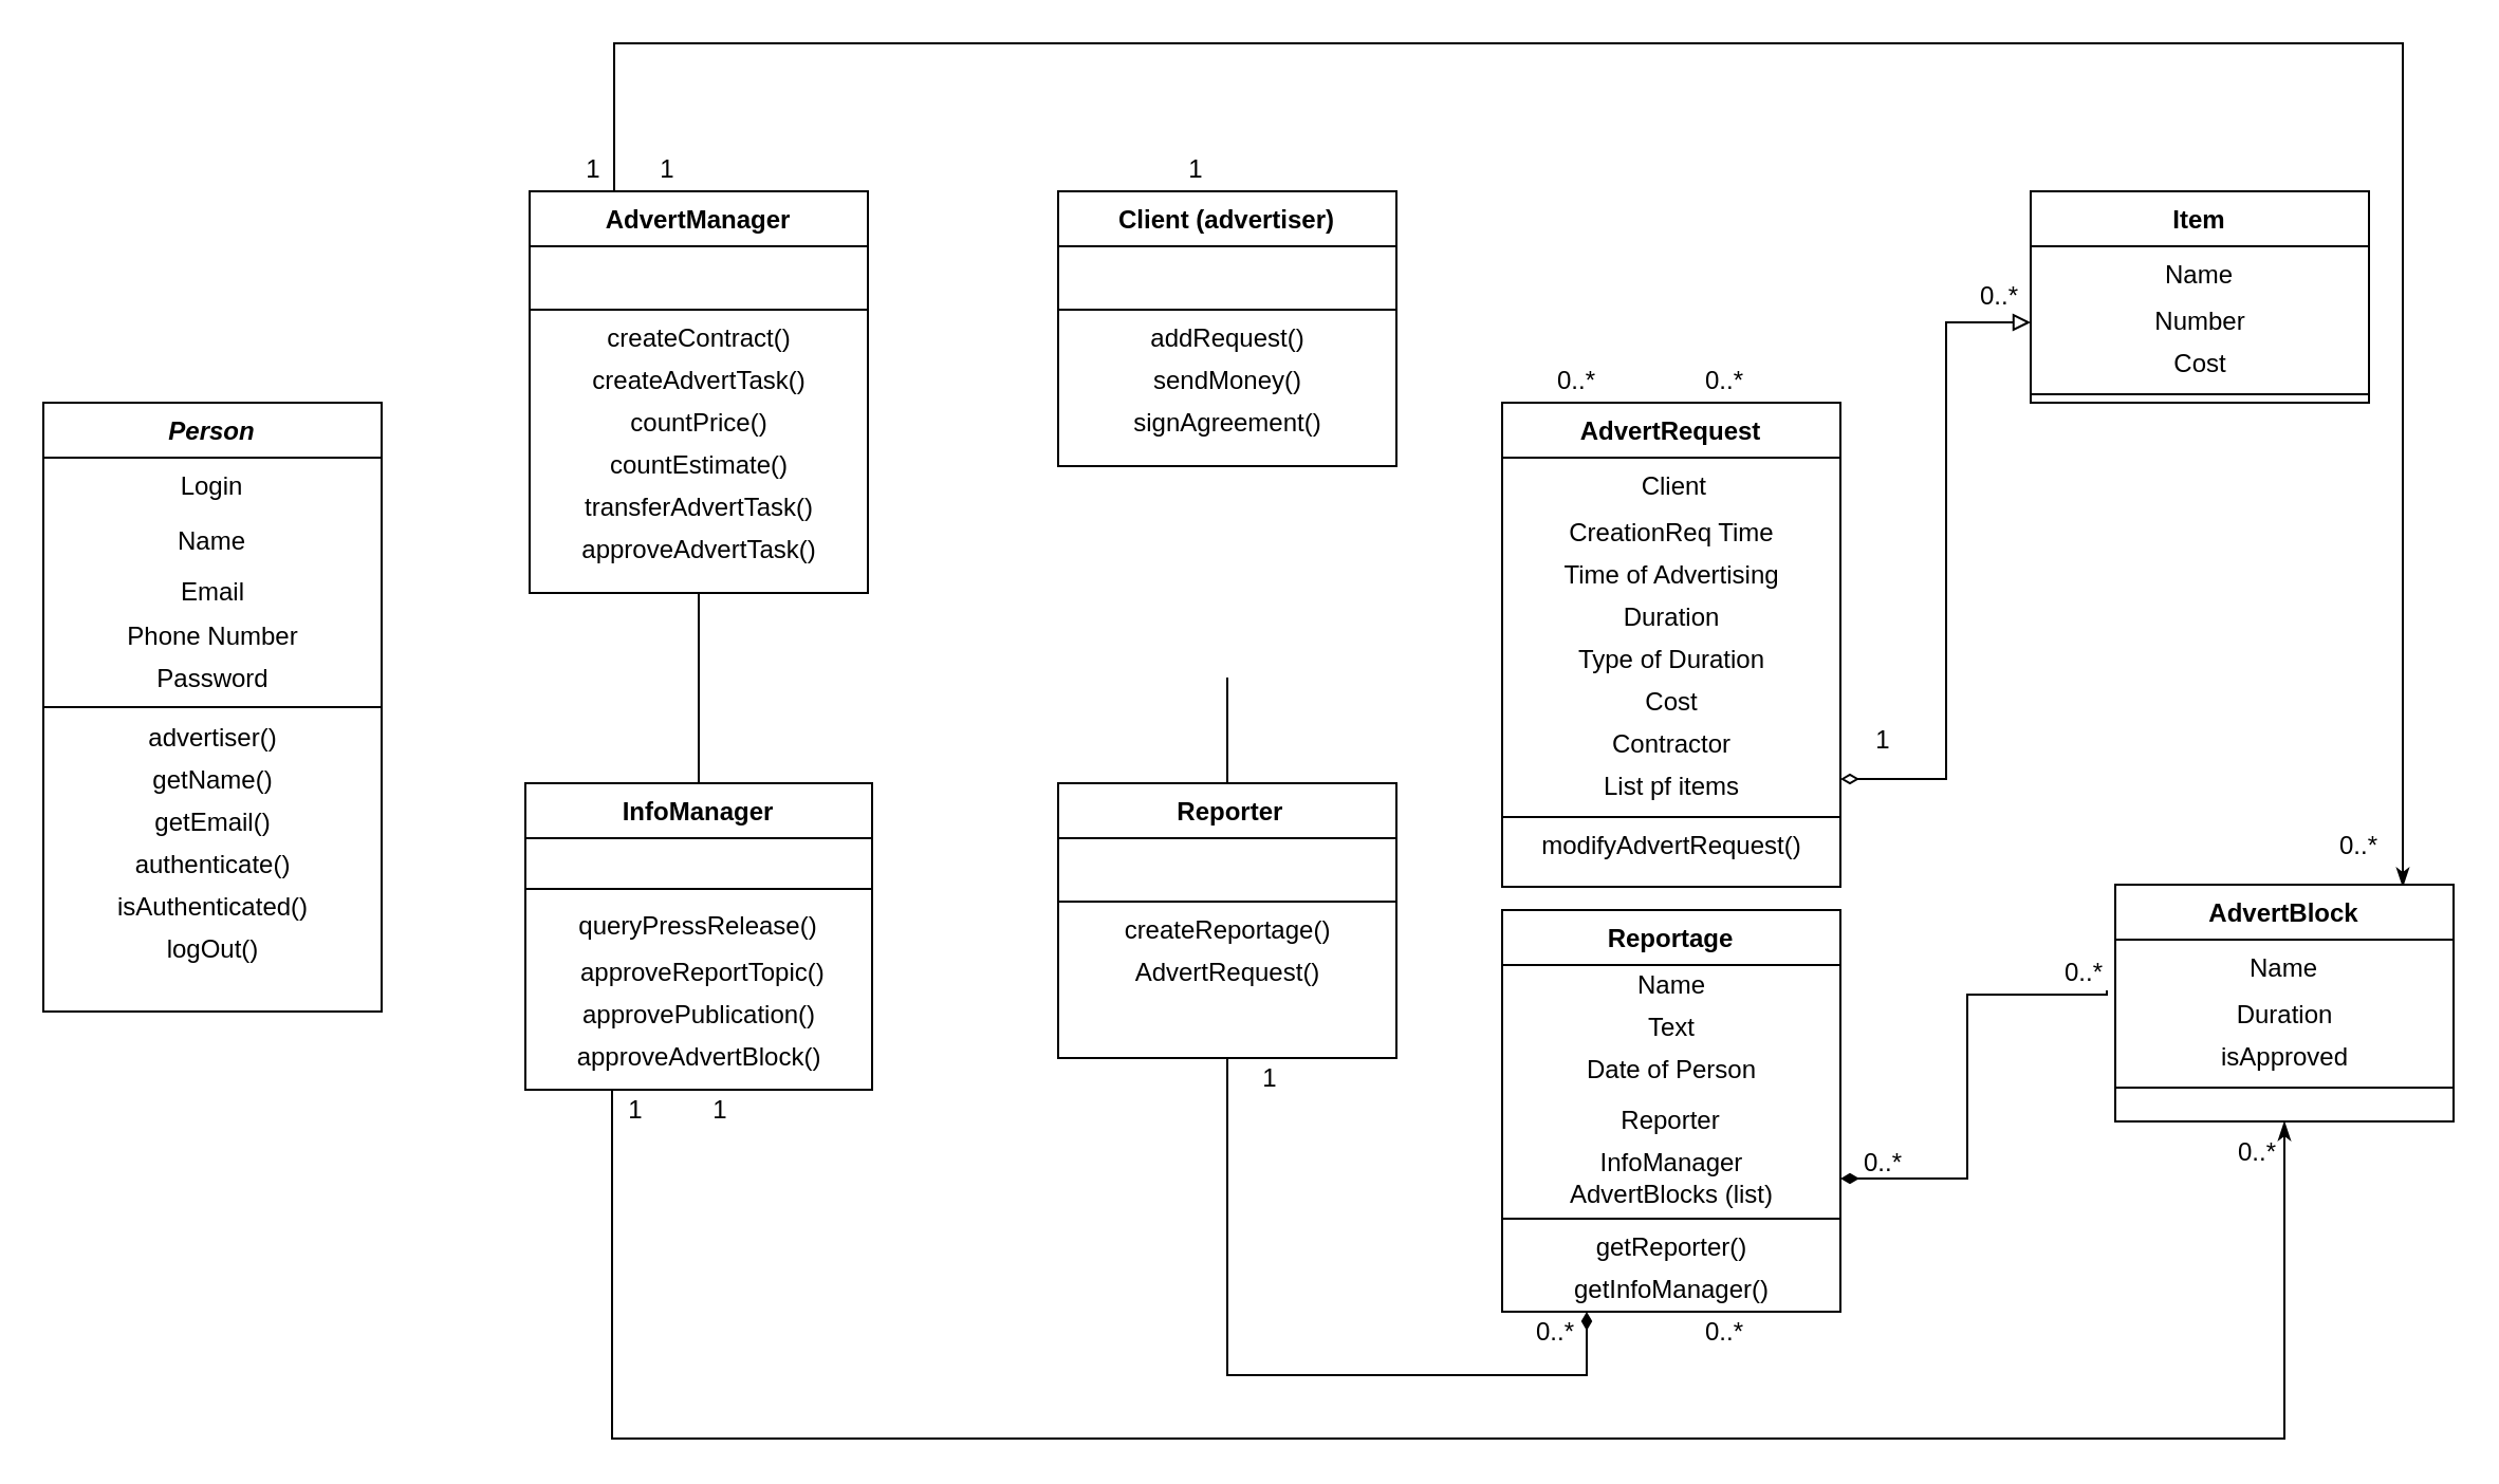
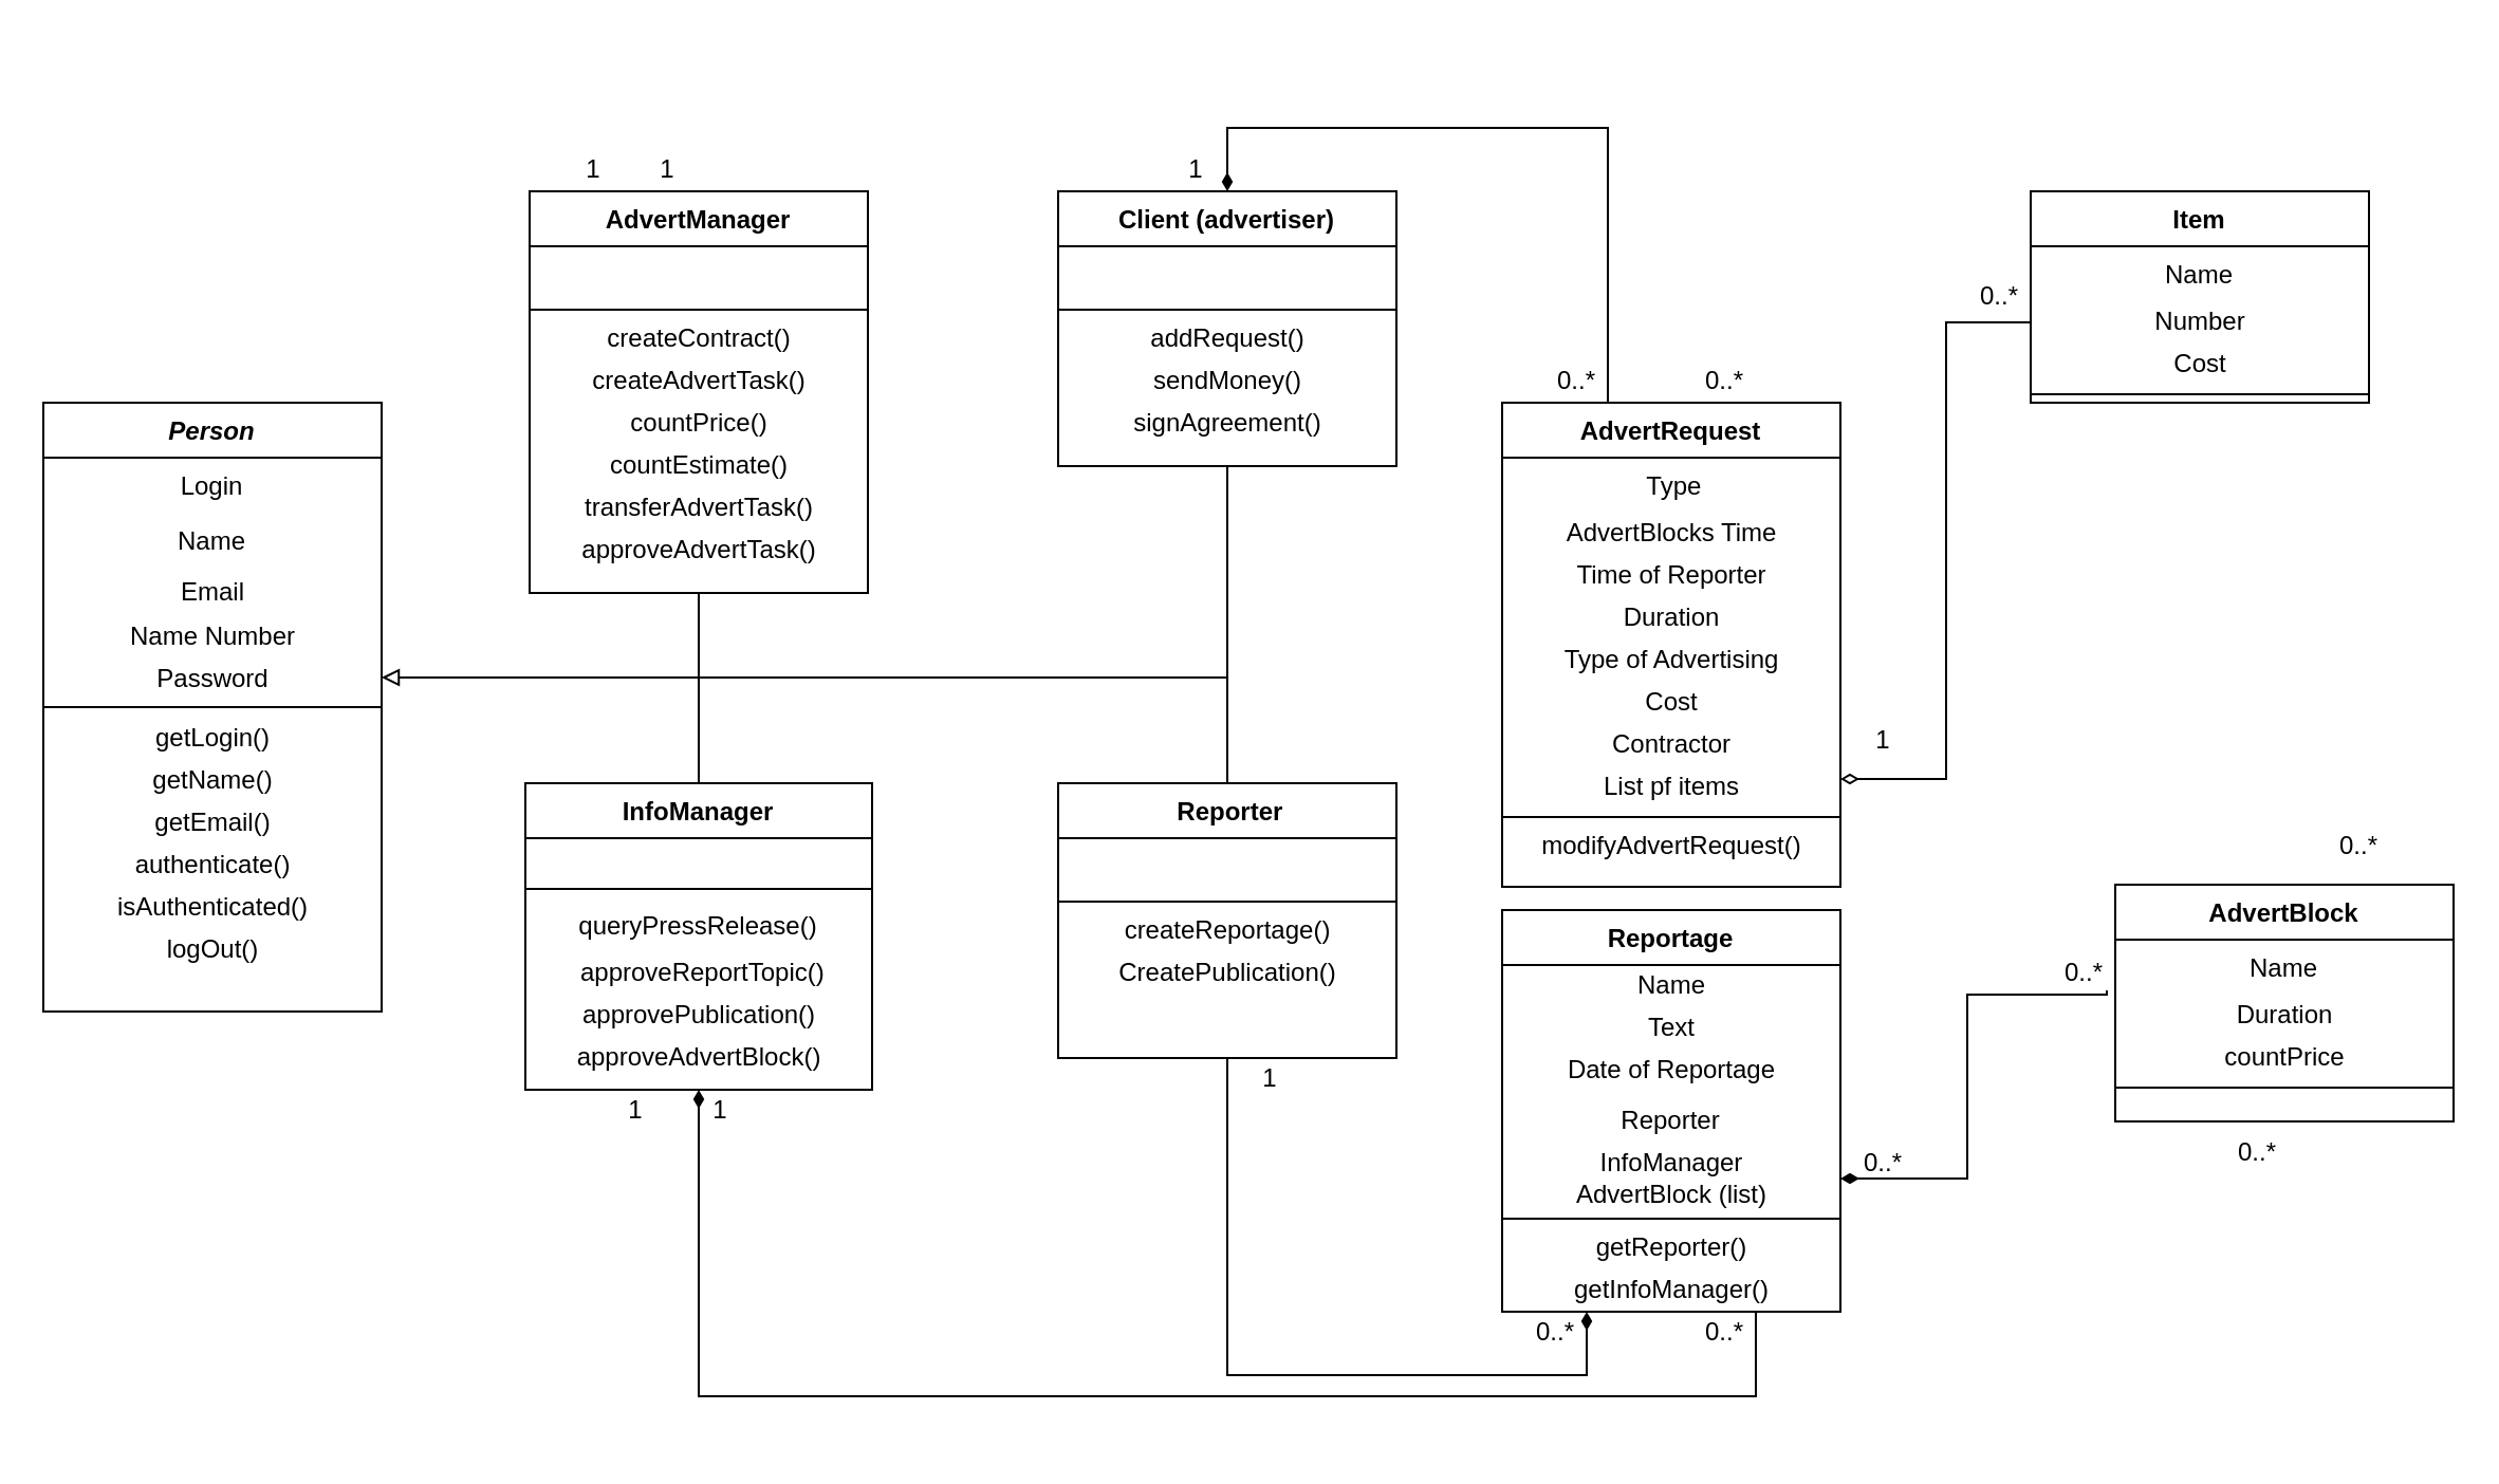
- <mxCell id="18" style="edgeStyle=orthogonalEdgeStyle;rounded=0;orthogonalLoop=1;jettySize=auto;html=1;exitX=0.85;exitY=0.009;exitDx=0;exitDy=0;entryX=0.25;entryY=0;entryDx=0;entryDy=0;startArrow=classicThin;startFill=1;endArrow=none;endFill=0;exitPerimeter=0;" edge="1" parent="1" source="90" target="19"><mxGeometry relative="1" as="geometry"><Array as="points"><mxPoint x="1136" y="20" /><mxPoint x="290" y="20" /></Array></mxGeometry></mxCell>
+ <mxCell id="3" style="edgeStyle=orthogonalEdgeStyle;rounded=0;orthogonalLoop=1;jettySize=auto;html=1;exitX=0.5;exitY=0;exitDx=0;exitDy=0;entryX=0.5;entryY=0;entryDx=0;entryDy=0;endArrow=none;endFill=0;startArrow=diamondThin;startFill=1;" edge="1" parent="1" source="4" target="51"><mxGeometry relative="1" as="geometry"><Array as="points"><mxPoint x="580" y="60" /><mxPoint x="760" y="60" /><mxPoint x="760" y="190" /></Array></mxGeometry></mxCell>
- <mxCell id="79" style="edgeStyle=orthogonalEdgeStyle;rounded=0;orthogonalLoop=1;jettySize=auto;html=1;startArrow=diamondThin;startFill=0;endArrow=block;endFill=0;exitX=1;exitY=0.3;exitDx=0;exitDy=0;exitPerimeter=0;" edge="1" parent="1" source="59" target="84"><mxGeometry relative="1" as="geometry"><Array as="points"><mxPoint x="920" y="368" /><mxPoint x="920" y="152" /></Array></mxGeometry></mxCell>
+ <mxCell id="79" style="edgeStyle=orthogonalEdgeStyle;rounded=0;orthogonalLoop=1;jettySize=auto;html=1;startArrow=diamondThin;startFill=0;endArrow=none;endFill=0;exitX=1;exitY=0.3;exitDx=0;exitDy=0;exitPerimeter=0;" edge="1" parent="1" source="59" target="84"><mxGeometry relative="1" as="geometry"><Array as="points"><mxPoint x="920" y="368" /><mxPoint x="920" y="152" /></Array></mxGeometry></mxCell>
- <mxCell id="52" value=" Client" style="text;align=center;verticalAlign=top;spacingLeft=4;spacingRight=4;overflow=hidden;rotatable=0;points=[[0,0.5],[1,0.5]];portConstraint=eastwest;" vertex="1" parent="51"><mxGeometry y="26" width="160" height="26" as="geometry" /></mxCell>
+ <mxCell id="52" value=" Type" style="text;align=center;verticalAlign=top;spacingLeft=4;spacingRight=4;overflow=hidden;rotatable=0;points=[[0,0.5],[1,0.5]];portConstraint=eastwest;" vertex="1" parent="51"><mxGeometry y="26" width="160" height="26" as="geometry" /></mxCell>
- <mxCell id="53" value="CreationReq Time" style="text;html=1;align=center;verticalAlign=middle;resizable=0;points=[];autosize=1;" vertex="1" parent="51"><mxGeometry y="52" width="160" height="20" as="geometry" /></mxCell>
+ <mxCell id="53" value="AdvertBlocks Time" style="text;html=1;align=center;verticalAlign=middle;resizable=0;points=[];autosize=1;" vertex="1" parent="51"><mxGeometry y="52" width="160" height="20" as="geometry" /></mxCell>
- <mxCell id="54" value="Time of Advertising" style="text;html=1;align=center;verticalAlign=middle;resizable=0;points=[];autosize=1;" vertex="1" parent="51"><mxGeometry y="72" width="160" height="20" as="geometry" /></mxCell>
+ <mxCell id="54" value="Time of Reporter" style="text;html=1;align=center;verticalAlign=middle;resizable=0;points=[];autosize=1;" vertex="1" parent="51"><mxGeometry y="72" width="160" height="20" as="geometry" /></mxCell>
- <mxCell id="42" value="&lt;p class=&quot;p1&quot; style=&quot;margin: 0px ; font-stretch: normal ; line-height: normal&quot;&gt;&lt;span class=&quot;s1&quot;&gt;Phone Number&lt;/span&gt;&lt;/p&gt;" style="text;html=1;align=center;verticalAlign=middle;resizable=0;points=[];autosize=1;" vertex="1" parent="38"><mxGeometry y="100" width="160" height="20" as="geometry" /></mxCell>
+ <mxCell id="42" value="&lt;p class=&quot;p1&quot; style=&quot;margin: 0px ; font-stretch: normal ; line-height: normal&quot;&gt;&lt;span class=&quot;s1&quot;&gt;Name Number&lt;/span&gt;&lt;/p&gt;" style="text;html=1;align=center;verticalAlign=middle;resizable=0;points=[];autosize=1;" vertex="1" parent="38"><mxGeometry y="100" width="160" height="20" as="geometry" /></mxCell>
- <mxCell id="56" value="Type of Duration" style="text;html=1;align=center;verticalAlign=middle;resizable=0;points=[];autosize=1;" vertex="1" parent="51"><mxGeometry y="112" width="160" height="20" as="geometry" /></mxCell>
+ <mxCell id="56" value="Type of Advertising" style="text;html=1;align=center;verticalAlign=middle;resizable=0;points=[];autosize=1;" vertex="1" parent="51"><mxGeometry y="112" width="160" height="20" as="geometry" /></mxCell>
+ <mxCell id="2" style="edgeStyle=orthogonalEdgeStyle;rounded=0;orthogonalLoop=1;jettySize=auto;html=1;exitX=0.5;exitY=1;exitDx=0;exitDy=0;entryX=1;entryY=0.5;entryDx=0;entryDy=0;entryPerimeter=0;endArrow=block;endFill=0;" edge="1" parent="1" source="4" target="43"><mxGeometry relative="1" as="geometry" /></mxCell>
- <mxCell id="45" value="&lt;p class=&quot;p1&quot; style=&quot;margin: 0px ; font-stretch: normal ; line-height: normal&quot;&gt;&lt;span class=&quot;s1&quot;&gt;advertiser()&lt;/span&gt;&lt;/p&gt;" style="text;html=1;align=center;verticalAlign=middle;resizable=0;points=[];autosize=1;" vertex="1" parent="38"><mxGeometry y="148" width="160" height="20" as="geometry" /></mxCell>
+ <mxCell id="45" value="&lt;p class=&quot;p1&quot; style=&quot;margin: 0px ; font-stretch: normal ; line-height: normal&quot;&gt;&lt;span class=&quot;s1&quot;&gt;getLogin()&lt;/span&gt;&lt;/p&gt;" style="text;html=1;align=center;verticalAlign=middle;resizable=0;points=[];autosize=1;" vertex="1" parent="38"><mxGeometry y="148" width="160" height="20" as="geometry" /></mxCell>
- <mxCell id="16" value="AdvertRequest()" style="text;html=1;align=center;verticalAlign=middle;resizable=0;points=[];autosize=1;" vertex="1" parent="12"><mxGeometry y="80" width="160" height="20" as="geometry" /></mxCell>
+ <mxCell id="16" value="CreatePublication()" style="text;html=1;align=center;verticalAlign=middle;resizable=0;points=[];autosize=1;" vertex="1" parent="12"><mxGeometry y="80" width="160" height="20" as="geometry" /></mxCell>
- <mxCell id="93" value="isApproved" style="text;html=1;align=center;verticalAlign=middle;resizable=0;points=[];autosize=1;" vertex="1" parent="90"><mxGeometry y="72" width="160" height="20" as="geometry" /></mxCell>
+ <mxCell id="93" value="countPrice" style="text;html=1;align=center;verticalAlign=middle;resizable=0;points=[];autosize=1;" vertex="1" parent="90"><mxGeometry y="72" width="160" height="20" as="geometry" /></mxCell>
- <mxCell id="69" value="Date of Person" style="text;html=1;align=center;verticalAlign=middle;resizable=0;points=[];autosize=1;" vertex="1" parent="66"><mxGeometry y="66" width="160" height="20" as="geometry" /></mxCell>
+ <mxCell id="69" value="Date of Reportage" style="text;html=1;align=center;verticalAlign=middle;resizable=0;points=[];autosize=1;" vertex="1" parent="66"><mxGeometry y="66" width="160" height="20" as="geometry" /></mxCell>
- <mxCell id="71" value="InfoManager&lt;br&gt;AdvertBlocks (list)" style="text;html=1;align=center;verticalAlign=middle;resizable=0;points=[];autosize=1;" vertex="1" parent="66"><mxGeometry y="112" width="160" height="30" as="geometry" /></mxCell>
+ <mxCell id="71" value="InfoManager&lt;br&gt;AdvertBlock (list)" style="text;html=1;align=center;verticalAlign=middle;resizable=0;points=[];autosize=1;" vertex="1" parent="66"><mxGeometry y="112" width="160" height="30" as="geometry" /></mxCell>
+ <mxCell id="29" style="edgeStyle=orthogonalEdgeStyle;rounded=0;orthogonalLoop=1;jettySize=auto;html=1;exitX=0.5;exitY=1;exitDx=0;exitDy=0;entryX=0.75;entryY=1;entryDx=0;entryDy=0;startArrow=diamondThin;startFill=1;endArrow=none;endFill=0;" edge="1" parent="1" source="31" target="66"><mxGeometry relative="1" as="geometry"><Array as="points"><mxPoint x="330" y="660" /><mxPoint x="830" y="660" /></Array></mxGeometry></mxCell>
- <mxCell id="30" style="edgeStyle=orthogonalEdgeStyle;rounded=0;orthogonalLoop=1;jettySize=auto;html=1;exitX=0.5;exitY=1;exitDx=0;exitDy=0;entryX=0.25;entryY=1;entryDx=0;entryDy=0;startArrow=classicThin;startFill=1;endArrow=none;endFill=0;" edge="1" parent="1" source="90" target="31"><mxGeometry relative="1" as="geometry"><Array as="points"><mxPoint x="1080" y="680" /><mxPoint x="289" y="680" /></Array></mxGeometry></mxCell>
